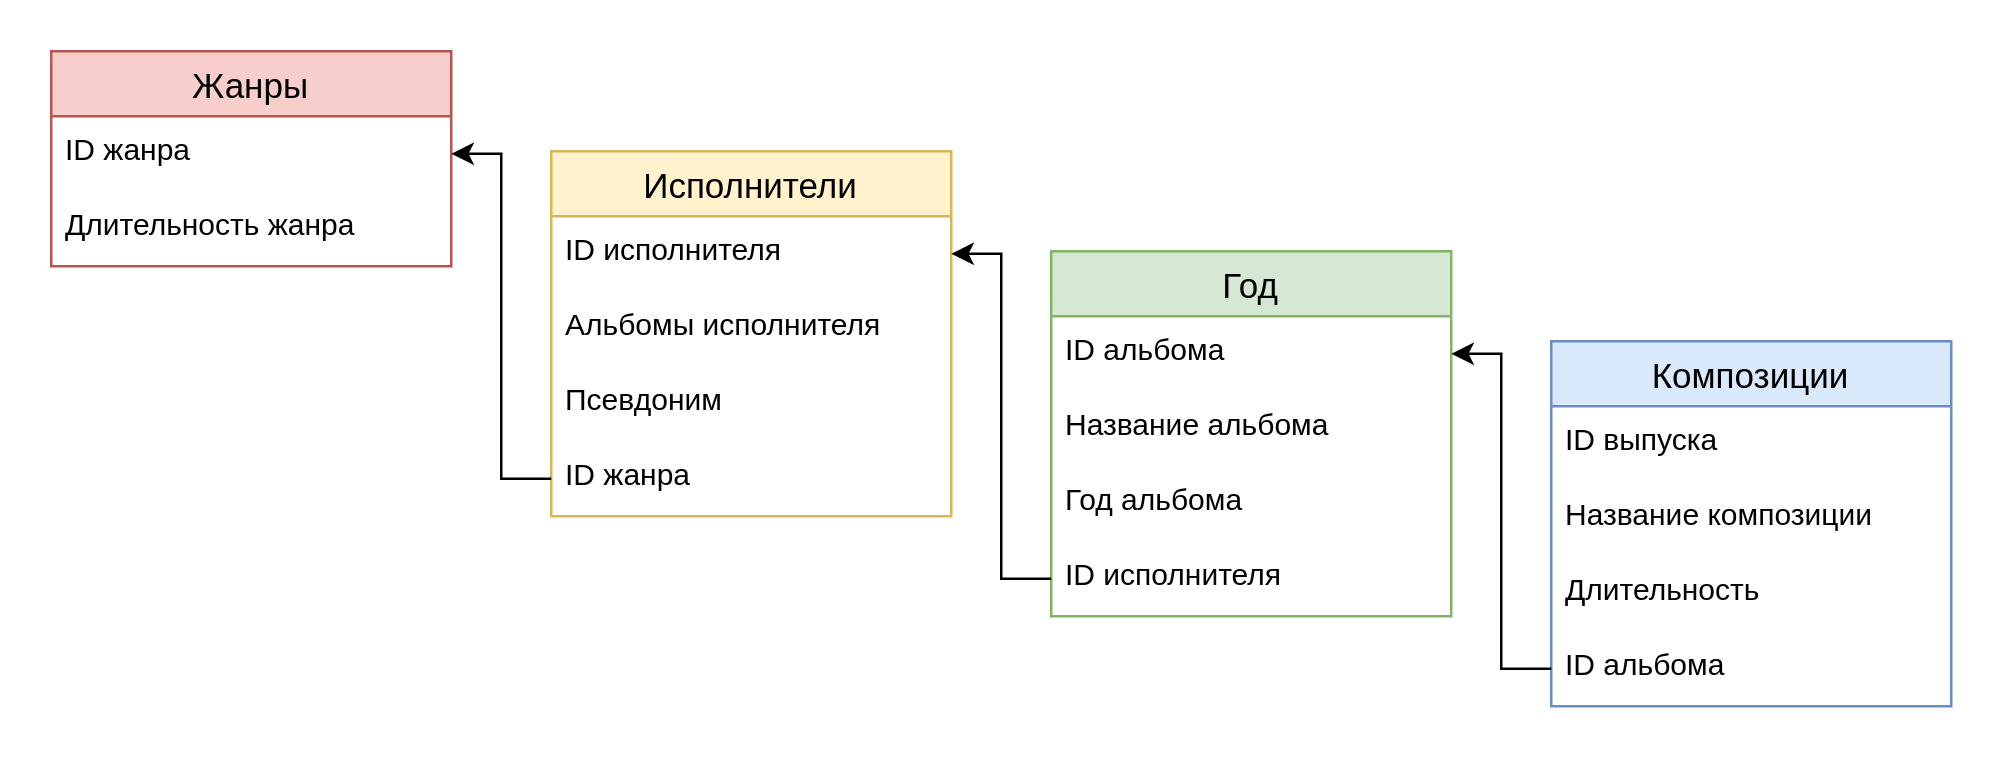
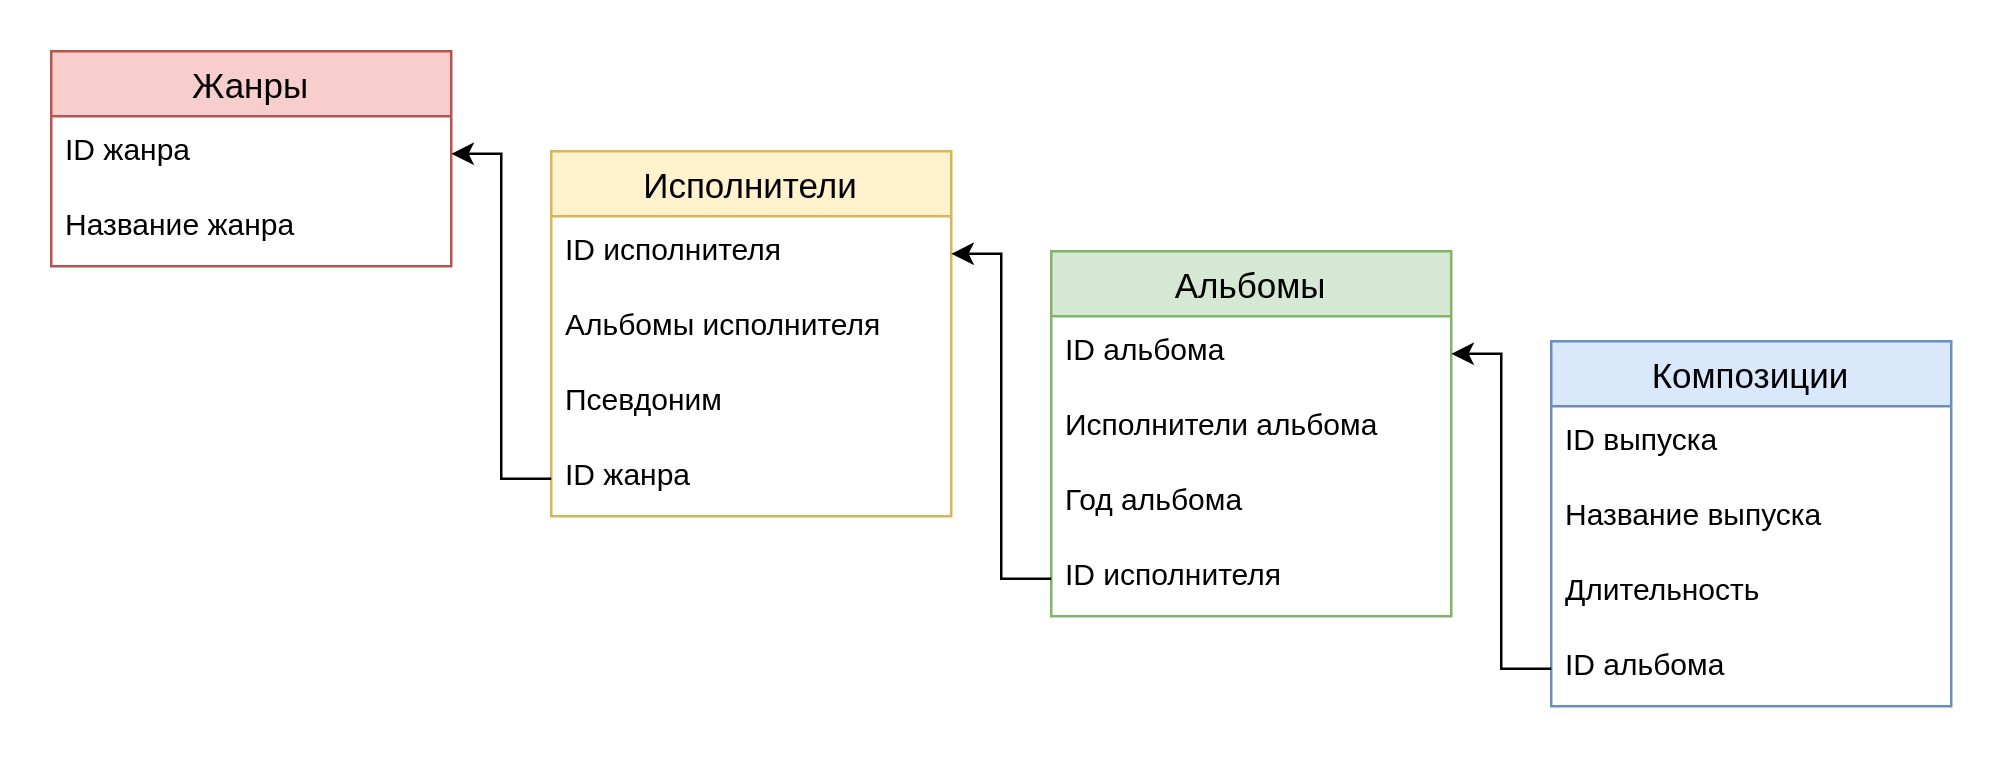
- <mxCell id="4" value="Длительность жанра" style="text;strokeColor=none;fillColor=none;spacingLeft=4;spacingRight=4;overflow=hidden;rotatable=0;points=[[0,0.5],[1,0.5]];portConstraint=eastwest;fontSize=12;" vertex="1" parent="2"><mxGeometry y="56" width="160" height="30" as="geometry" /></mxCell>
+ <mxCell id="4" value="Название жанра" style="text;strokeColor=none;fillColor=none;spacingLeft=4;spacingRight=4;overflow=hidden;rotatable=0;points=[[0,0.5],[1,0.5]];portConstraint=eastwest;fontSize=12;" vertex="1" parent="2"><mxGeometry y="56" width="160" height="30" as="geometry" /></mxCell>
- <mxCell id="10" value="Год" style="swimlane;fontStyle=0;childLayout=stackLayout;horizontal=1;startSize=26;horizontalStack=0;resizeParent=1;resizeParentMax=0;resizeLast=0;collapsible=1;marginBottom=0;align=center;fontSize=14;fillColor=#d5e8d4;strokeColor=#82b366;" vertex="1" parent="1"><mxGeometry x="420" y="100" width="160" height="146" as="geometry" /></mxCell>
+ <mxCell id="10" value="Альбомы" style="swimlane;fontStyle=0;childLayout=stackLayout;horizontal=1;startSize=26;horizontalStack=0;resizeParent=1;resizeParentMax=0;resizeLast=0;collapsible=1;marginBottom=0;align=center;fontSize=14;fillColor=#d5e8d4;strokeColor=#82b366;" vertex="1" parent="1"><mxGeometry x="420" y="100" width="160" height="146" as="geometry" /></mxCell>
- <mxCell id="12" value="Название альбома" style="text;strokeColor=none;fillColor=none;spacingLeft=4;spacingRight=4;overflow=hidden;rotatable=0;points=[[0,0.5],[1,0.5]];portConstraint=eastwest;fontSize=12;" vertex="1" parent="10"><mxGeometry y="56" width="160" height="30" as="geometry" /></mxCell>
+ <mxCell id="12" value="Исполнители альбома" style="text;strokeColor=none;fillColor=none;spacingLeft=4;spacingRight=4;overflow=hidden;rotatable=0;points=[[0,0.5],[1,0.5]];portConstraint=eastwest;fontSize=12;" vertex="1" parent="10"><mxGeometry y="56" width="160" height="30" as="geometry" /></mxCell>
- <mxCell id="17" value="Название композиции" style="text;strokeColor=none;fillColor=none;spacingLeft=4;spacingRight=4;overflow=hidden;rotatable=0;points=[[0,0.5],[1,0.5]];portConstraint=eastwest;fontSize=12;" vertex="1" parent="15"><mxGeometry y="56" width="160" height="30" as="geometry" /></mxCell>
+ <mxCell id="17" value="Название выпуска" style="text;strokeColor=none;fillColor=none;spacingLeft=4;spacingRight=4;overflow=hidden;rotatable=0;points=[[0,0.5],[1,0.5]];portConstraint=eastwest;fontSize=12;" vertex="1" parent="15"><mxGeometry y="56" width="160" height="30" as="geometry" /></mxCell>
